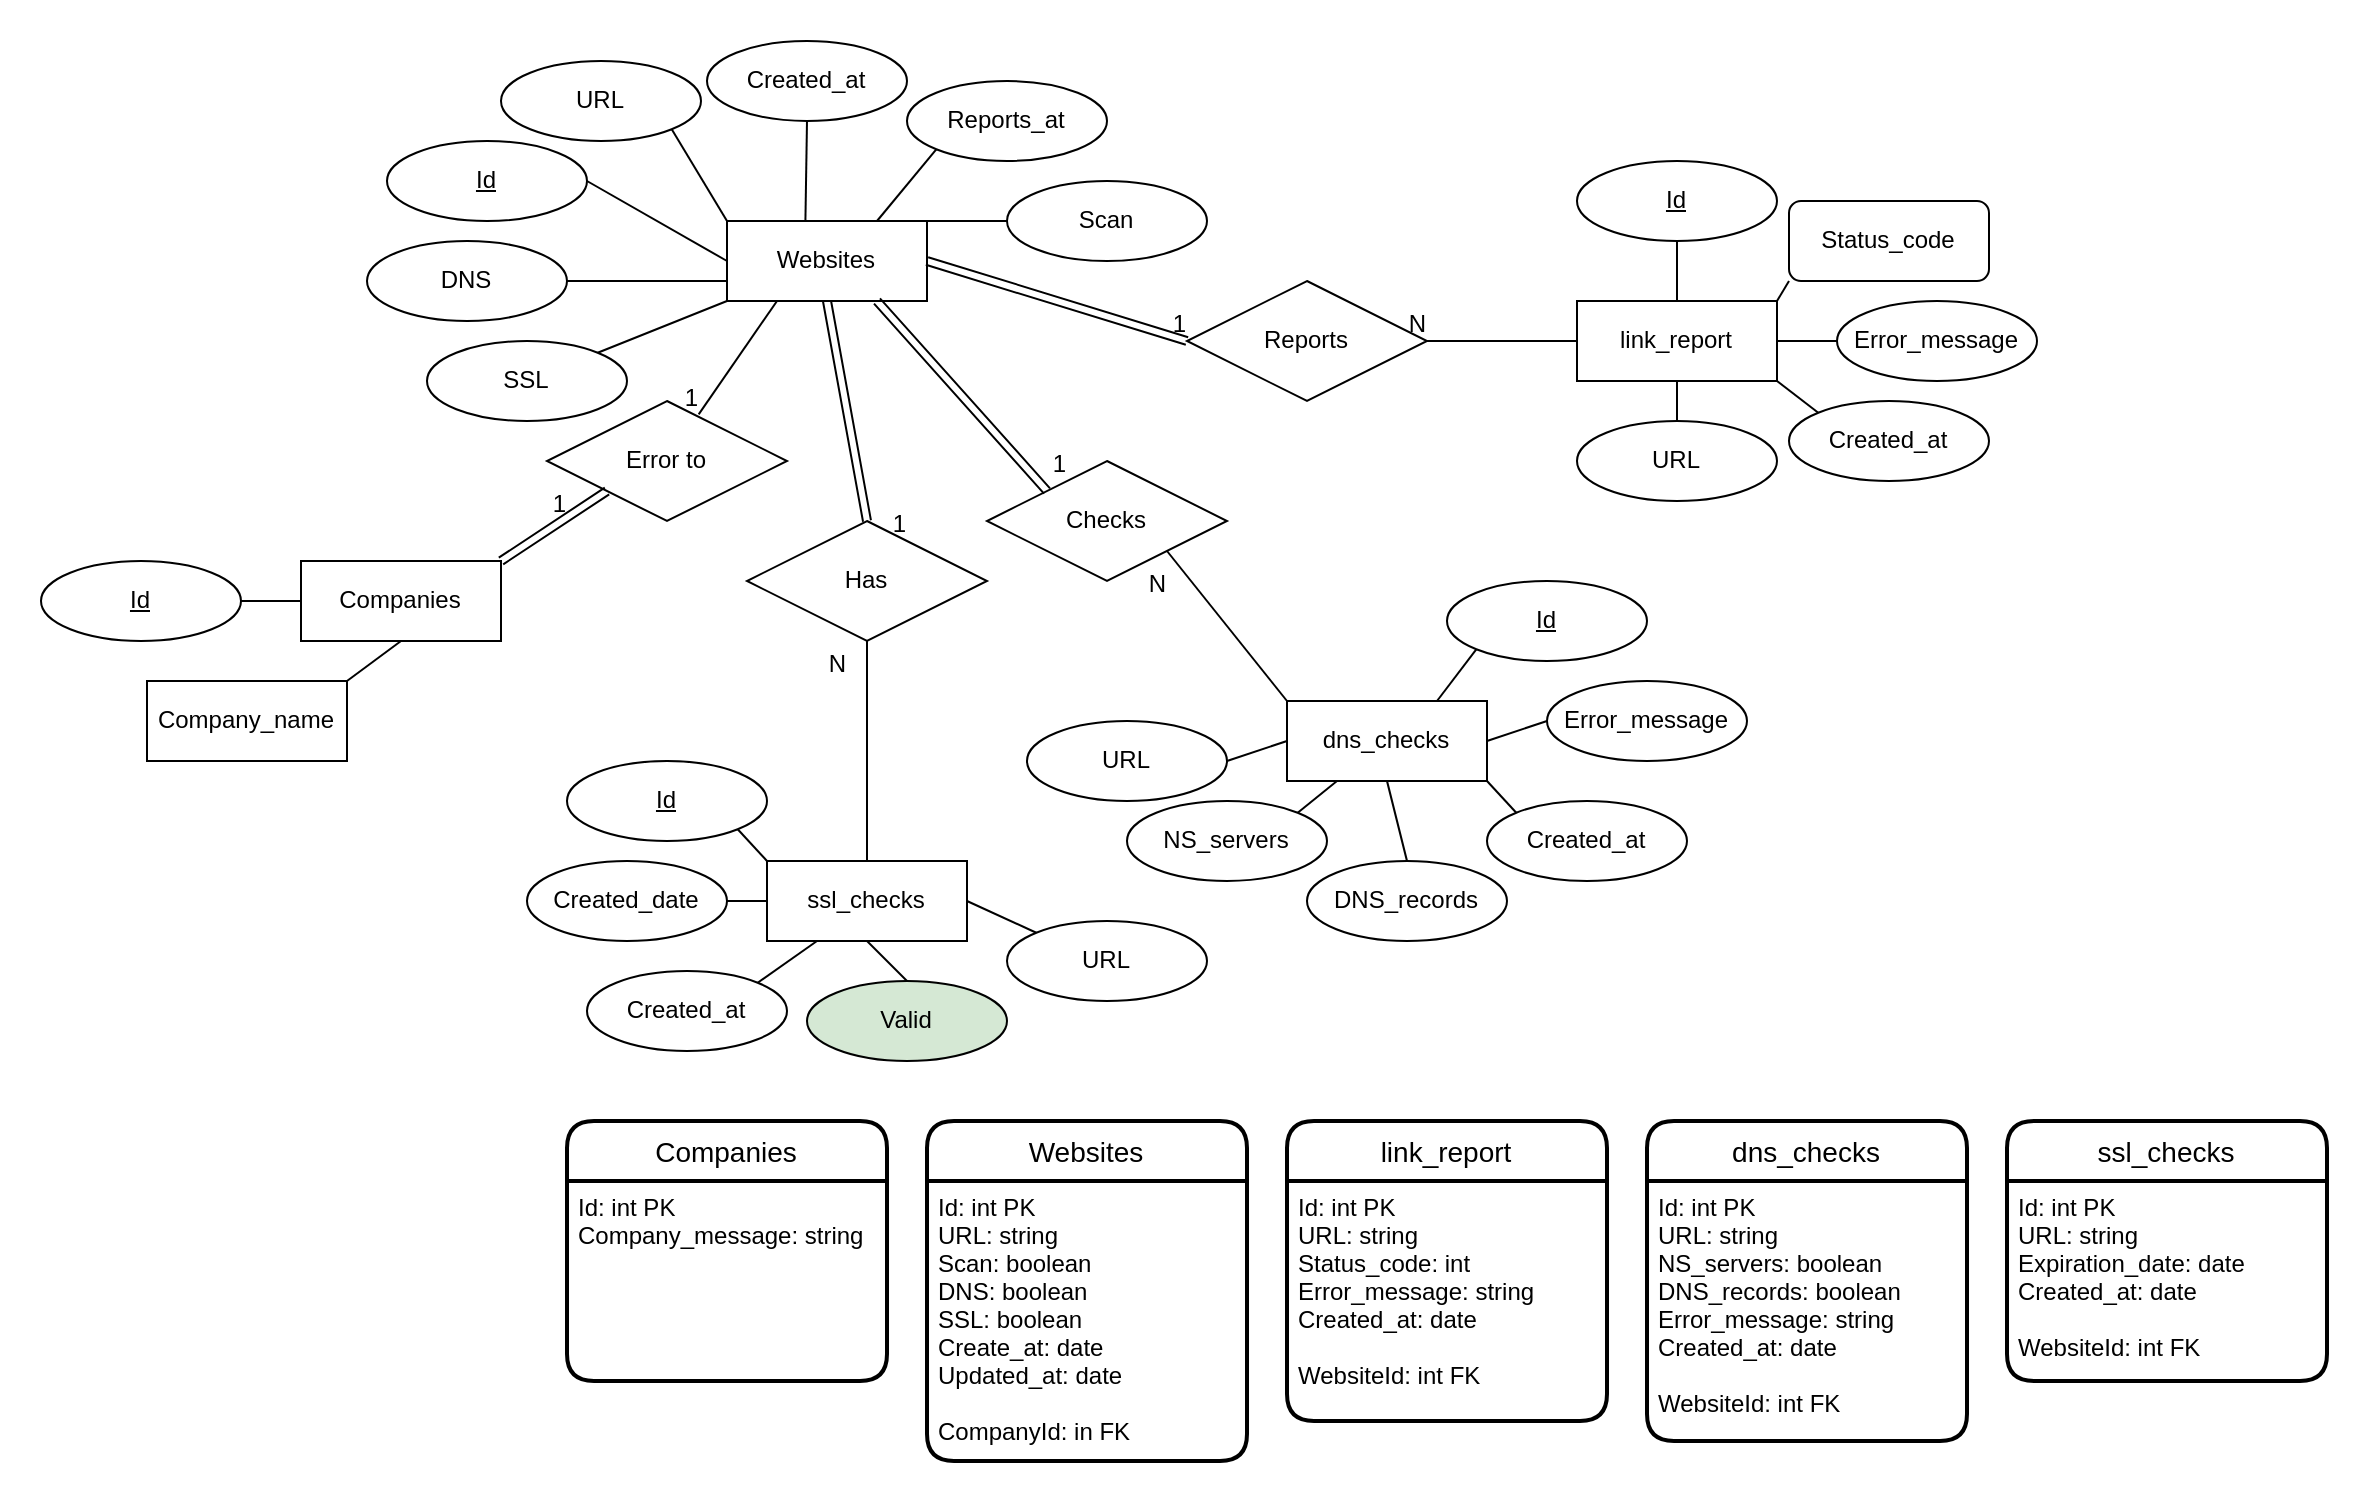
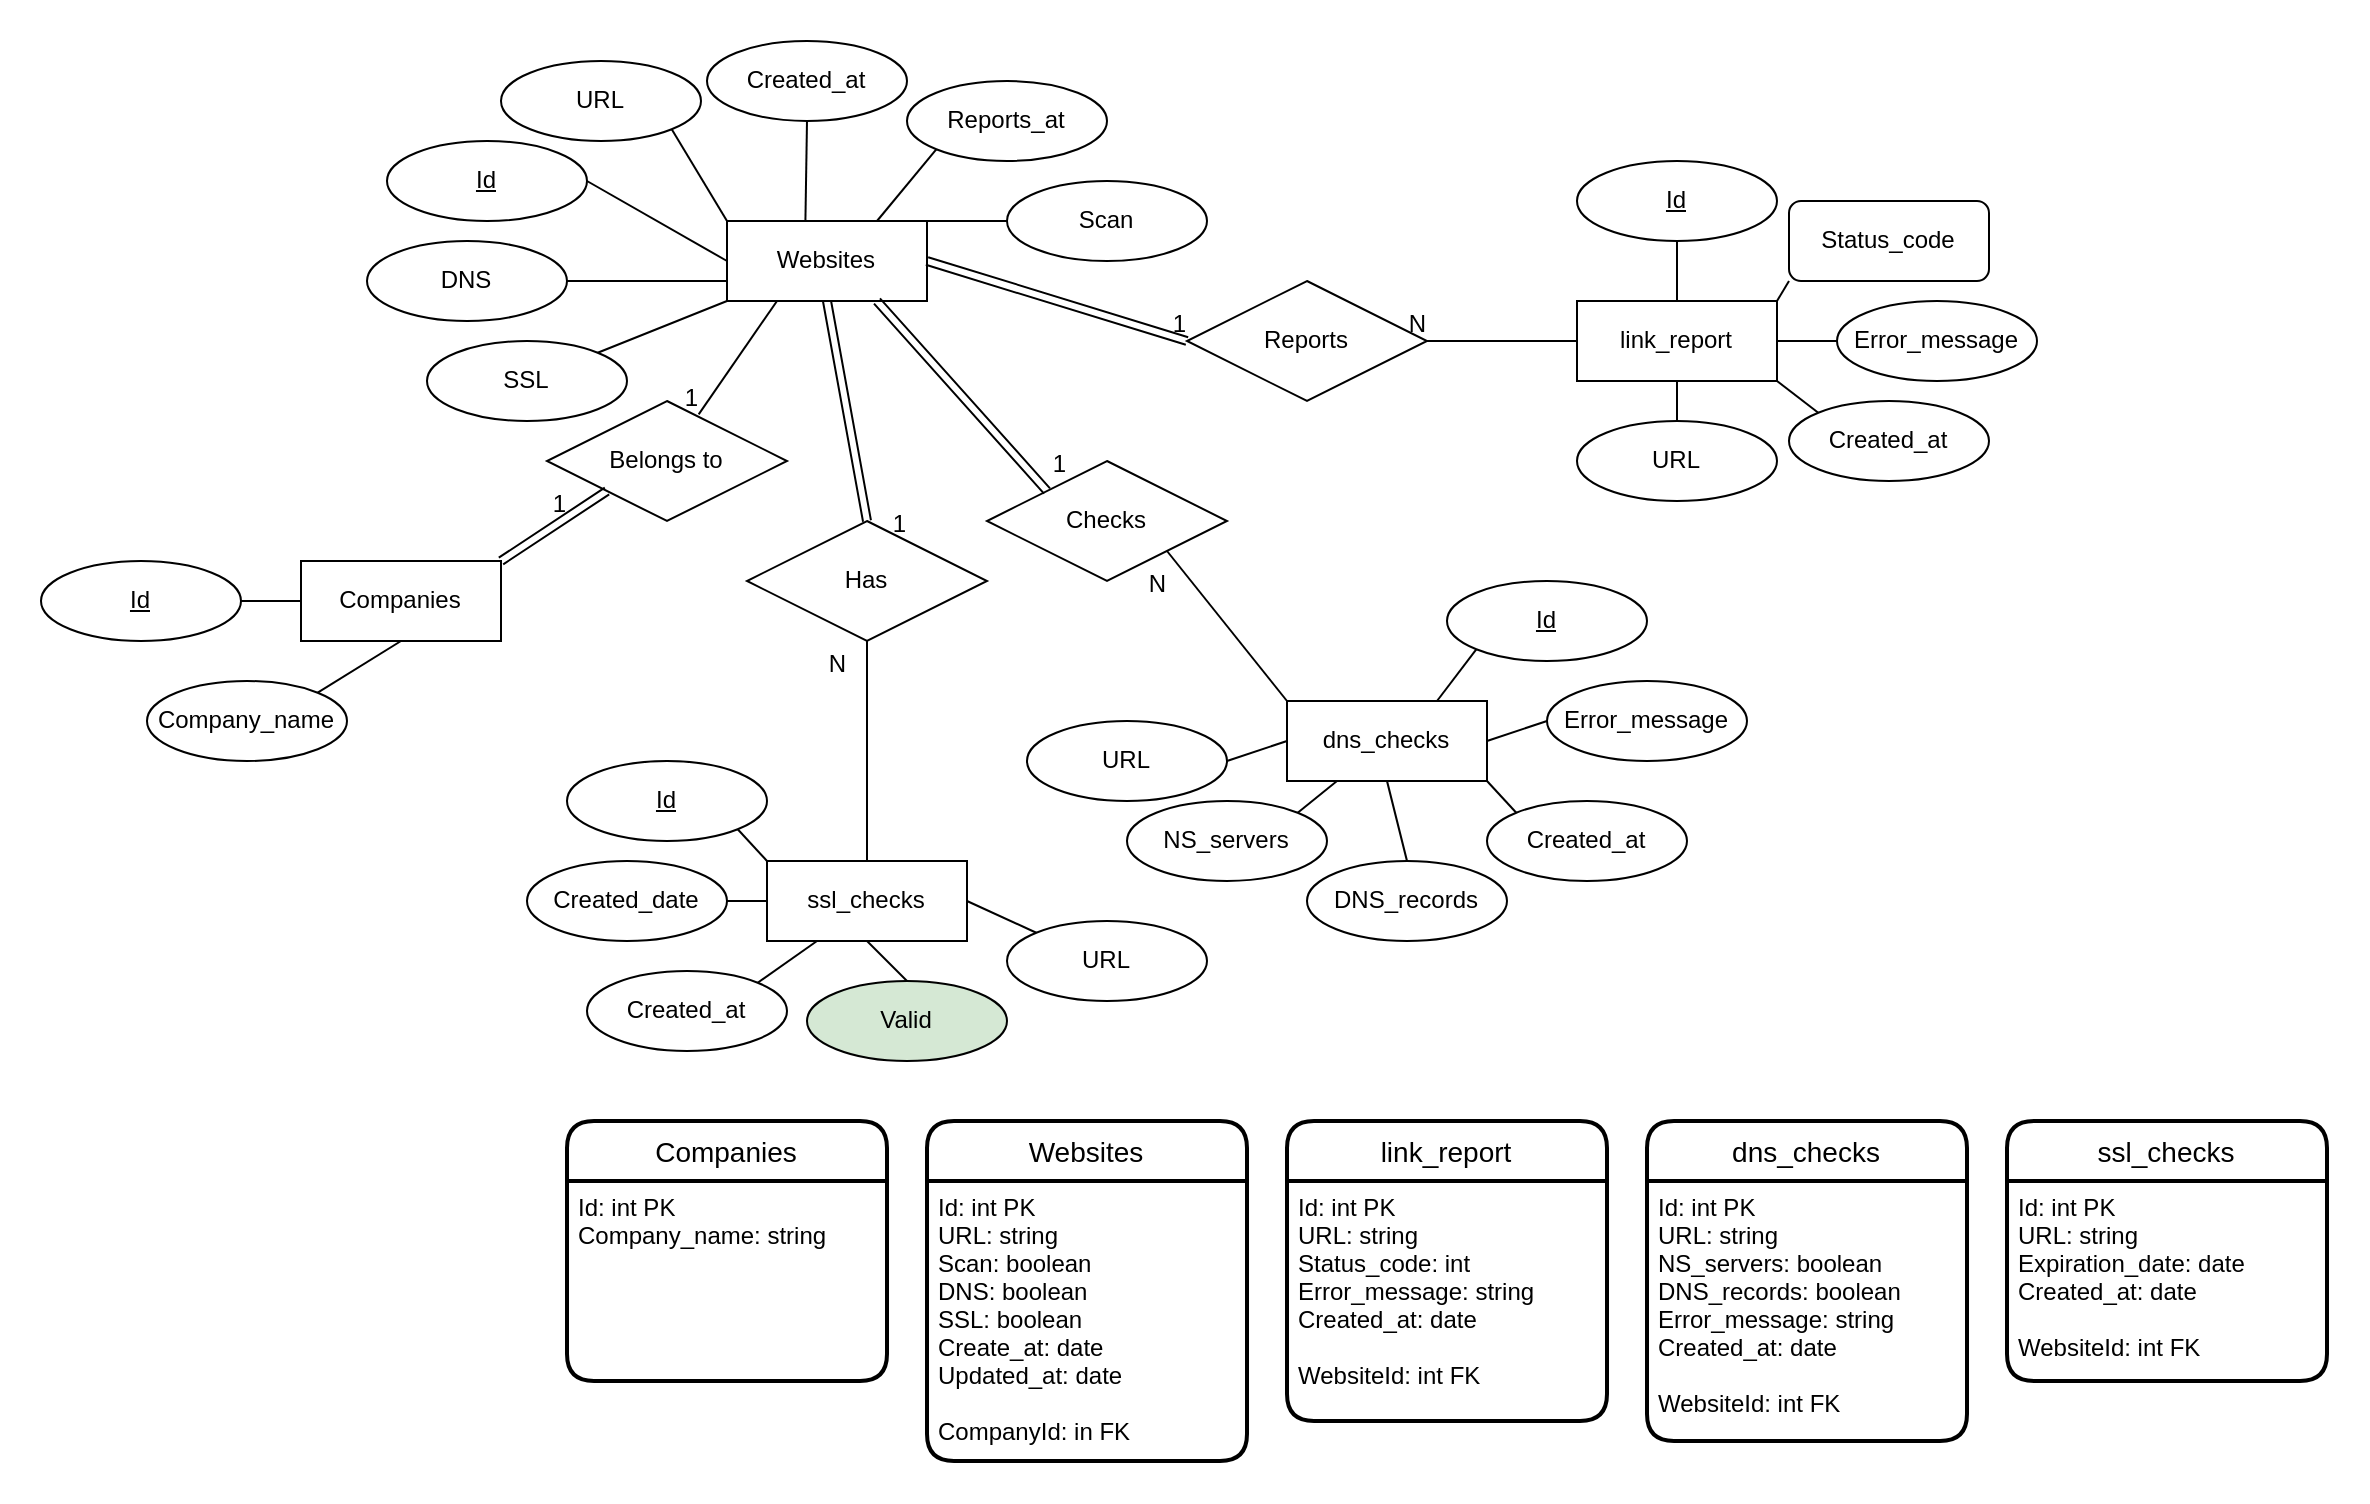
- <mxCell id="61" value="Error to" style="shape=rhombus;perimeter=rhombusPerimeter;whiteSpace=wrap;html=1;align=center;" parent="1" vertex="1"><mxGeometry x="273" y="200" width="120" height="60" as="geometry" /></mxCell>
+ <mxCell id="61" value="Belongs to" style="shape=rhombus;perimeter=rhombusPerimeter;whiteSpace=wrap;html=1;align=center;" parent="1" vertex="1"><mxGeometry x="273" y="200" width="120" height="60" as="geometry" /></mxCell>
- <mxCell id="60" value="Company_name" style="whiteSpace=wrap;html=1;align=center;rounded=0;" parent="1" vertex="1"><mxGeometry x="73" y="340" width="100" height="40" as="geometry" /></mxCell>
+ <mxCell id="60" value="Company_name" style="ellipse;whiteSpace=wrap;html=1;align=center;" parent="1" vertex="1"><mxGeometry x="73" y="340" width="100" height="40" as="geometry" /></mxCell>
- <mxCell id="69" value="Id: int PK&#10;Company_message: string" style="align=left;strokeColor=none;fillColor=none;spacingLeft=4;fontSize=12;verticalAlign=top;resizable=0;rotatable=0;part=1;" parent="68" vertex="1"><mxGeometry y="30" width="160" height="100" as="geometry" /></mxCell>
+ <mxCell id="69" value="Id: int PK&#10;Company_name: string" style="align=left;strokeColor=none;fillColor=none;spacingLeft=4;fontSize=12;verticalAlign=top;resizable=0;rotatable=0;part=1;" parent="68" vertex="1"><mxGeometry y="30" width="160" height="100" as="geometry" /></mxCell>
